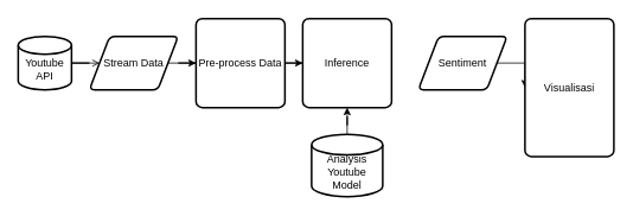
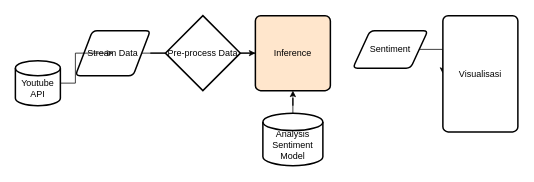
- <mxCell id="5" value="&lt;br&gt;Youtube API" style="strokeWidth=2;html=1;shape=mxgraph.flowchart.database;whiteSpace=wrap;" vertex="1" parent="1"><mxGeometry x="20" y="40" width="60" height="60" as="geometry" /></mxCell>
+ <mxCell id="5" value="&lt;br&gt;Youtube API" style="strokeWidth=2;html=1;shape=mxgraph.flowchart.database;whiteSpace=wrap;" vertex="1" parent="1"><mxGeometry x="20" y="80" width="60" height="60" as="geometry" /></mxCell>
- <mxCell id="2" value="" style="edgeStyle=orthogonalEdgeStyle;rounded=0;orthogonalLoop=1;jettySize=auto;html=1;" edge="1" parent="1" source="3" target="7"><mxGeometry relative="1" as="geometry" /></mxCell>
+ <mxCell id="2" value="" style="edgeStyle=orthogonalEdgeStyle;rounded=0;orthogonalLoop=1;jettySize=auto;html=1;endArrow=none;" edge="1" parent="1" source="3" target="7"><mxGeometry relative="1" as="geometry" /></mxCell>
- <mxCell id="7" value="Pre-process Data" style="rounded=1;whiteSpace=wrap;html=1;absoluteArcSize=1;arcSize=14;strokeWidth=2;" vertex="1" parent="1"><mxGeometry x="220" y="20" width="100" height="100" as="geometry" /></mxCell>
+ <mxCell id="7" value="Pre-process Data" style="rhombus;whiteSpace=wrap;html=1;absoluteArcSize=1;arcSize=14;strokeWidth=2;" vertex="1" parent="1"><mxGeometry x="220" y="20" width="100" height="100" as="geometry" /></mxCell>
- <mxCell id="8" value="Inference" style="rounded=1;whiteSpace=wrap;html=1;absoluteArcSize=1;arcSize=14;strokeWidth=2;" vertex="1" parent="1"><mxGeometry x="340" y="20" width="100" height="100" as="geometry" /></mxCell>
+ <mxCell id="8" value="Inference" style="rounded=1;whiteSpace=wrap;html=1;absoluteArcSize=1;arcSize=14;strokeWidth=2;fillColor=#ffe6cc;" vertex="1" parent="1"><mxGeometry x="340" y="20" width="100" height="100" as="geometry" /></mxCell>
- <mxCell id="12" value="Sentiment" style="shape=parallelogram;html=1;strokeWidth=2;perimeter=parallelogramPerimeter;whiteSpace=wrap;rounded=1;arcSize=12;size=0.23;" vertex="1" parent="1"><mxGeometry x="470" y="40" width="100" height="60" as="geometry" /></mxCell>
+ <mxCell id="12" value="Sentiment" style="shape=parallelogram;html=1;strokeWidth=2;perimeter=parallelogramPerimeter;whiteSpace=wrap;rounded=1;arcSize=12;size=0.23;" vertex="1" parent="1"><mxGeometry x="470" y="40" width="100" height="50" as="geometry" /></mxCell>
- <mxCell id="10" value="&lt;br&gt;Analysis Youtube Model" style="strokeWidth=2;html=1;shape=mxgraph.flowchart.database;whiteSpace=wrap;" vertex="1" parent="1"><mxGeometry x="350" y="150" width="80" height="70" as="geometry" /></mxCell>
+ <mxCell id="10" value="&lt;br&gt;Analysis Sentiment Model" style="strokeWidth=2;html=1;shape=mxgraph.flowchart.database;whiteSpace=wrap;" vertex="1" parent="1"><mxGeometry x="350" y="150" width="80" height="70" as="geometry" /></mxCell>
